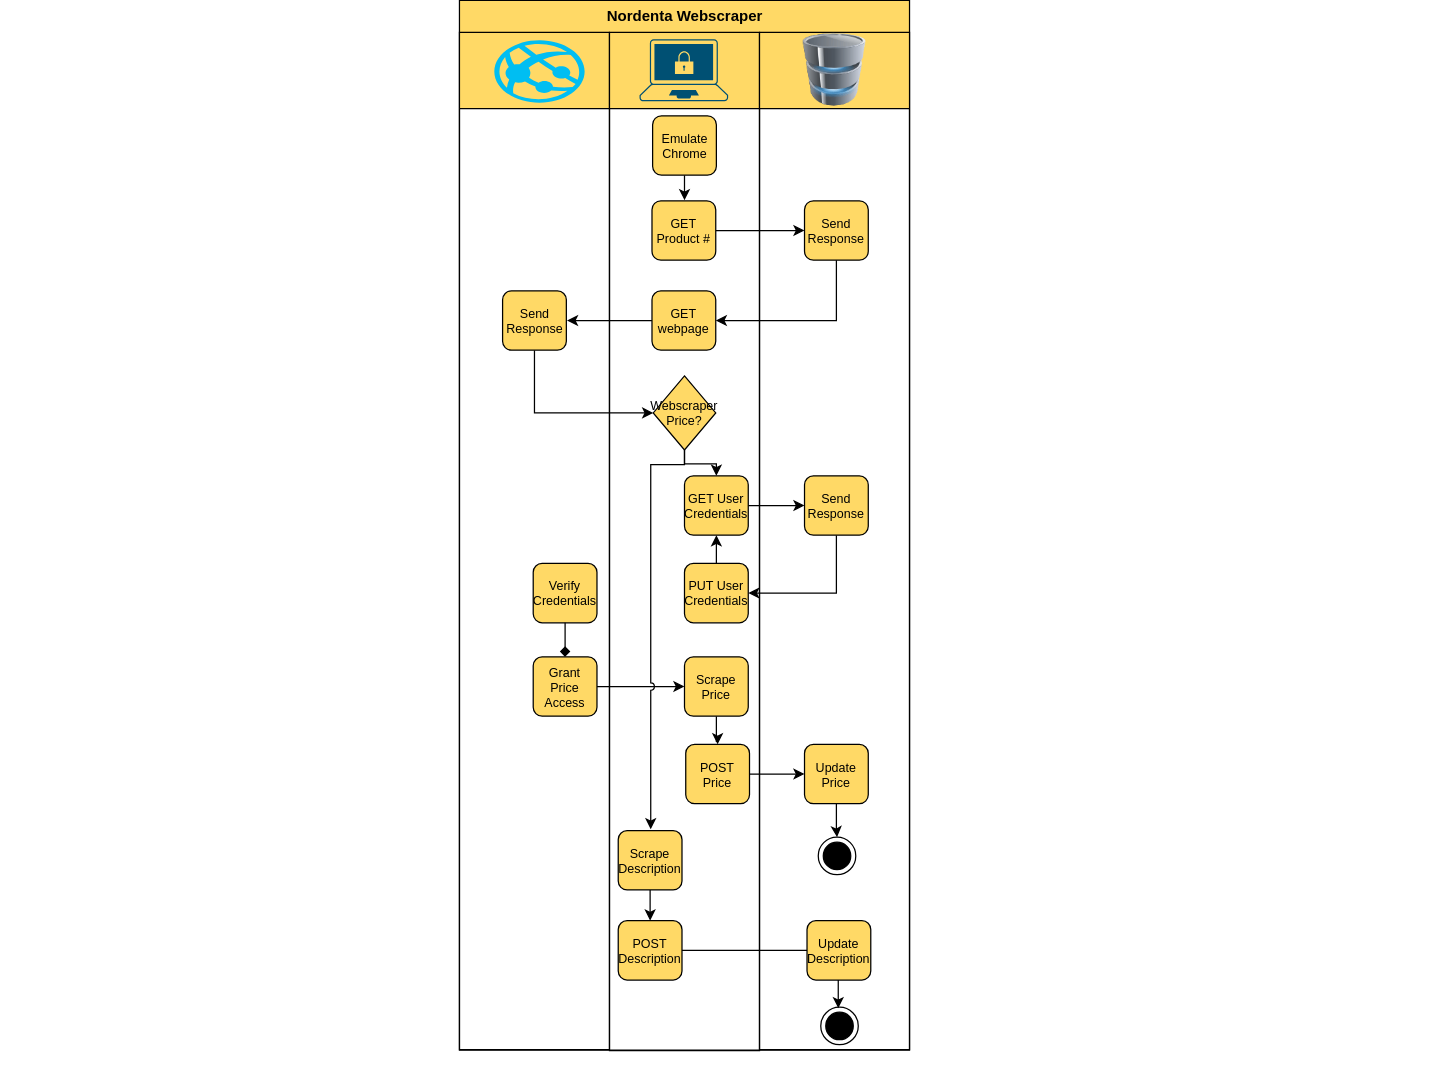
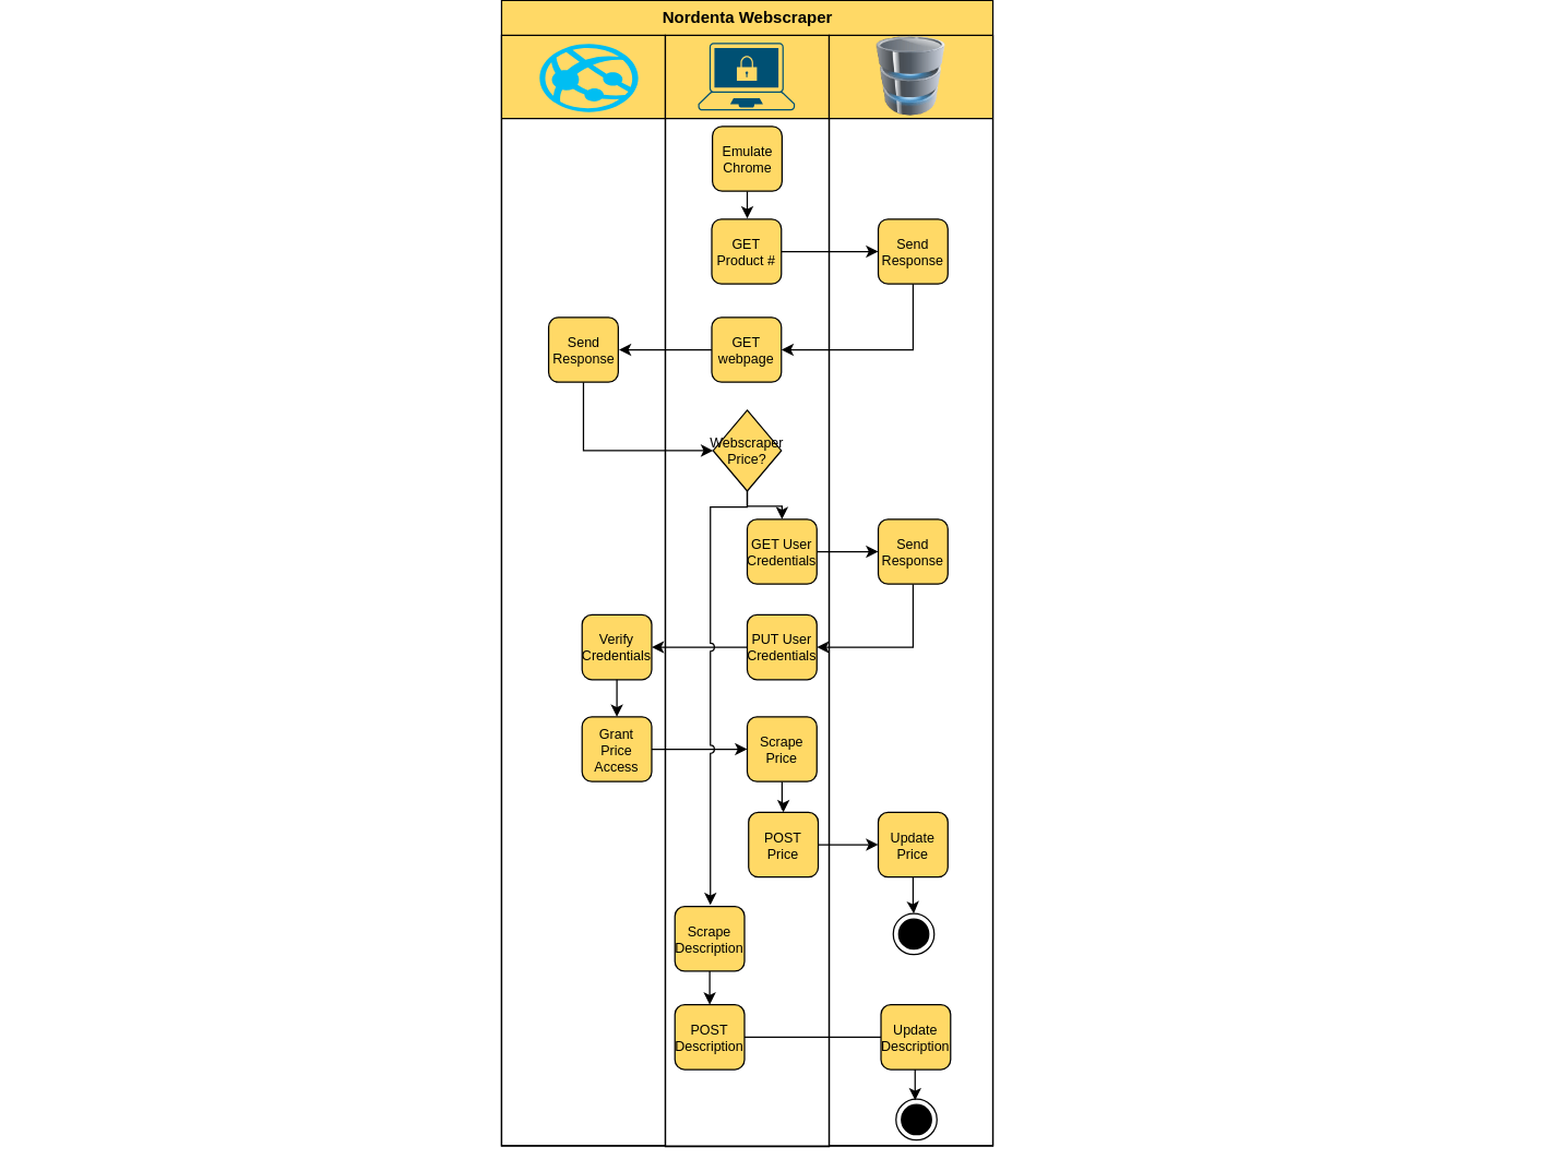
- <mxCell id="14" style="edgeStyle=orthogonalEdgeStyle;rounded=0;orthogonalLoop=1;jettySize=auto;html=1;" edge="1" parent="3" source="15" target="11"><mxGeometry relative="1" as="geometry" /></mxCell>
+ <mxCell id="14" style="edgeStyle=orthogonalEdgeStyle;rounded=0;orthogonalLoop=1;jettySize=auto;html=1;" edge="1" parent="3" source="15" target="16"><mxGeometry relative="1" as="geometry" /></mxCell>
- <mxCell id="44" style="edgeStyle=orthogonalEdgeStyle;rounded=0;orthogonalLoop=1;jettySize=auto;html=1;endArrow=diamond;" edge="1" parent="1" source="16" target="29"><mxGeometry relative="1" as="geometry" /></mxCell>
+ <mxCell id="44" style="edgeStyle=orthogonalEdgeStyle;rounded=0;orthogonalLoop=1;jettySize=auto;html=1;" edge="1" parent="1" source="16" target="29"><mxGeometry relative="1" as="geometry" /></mxCell>
